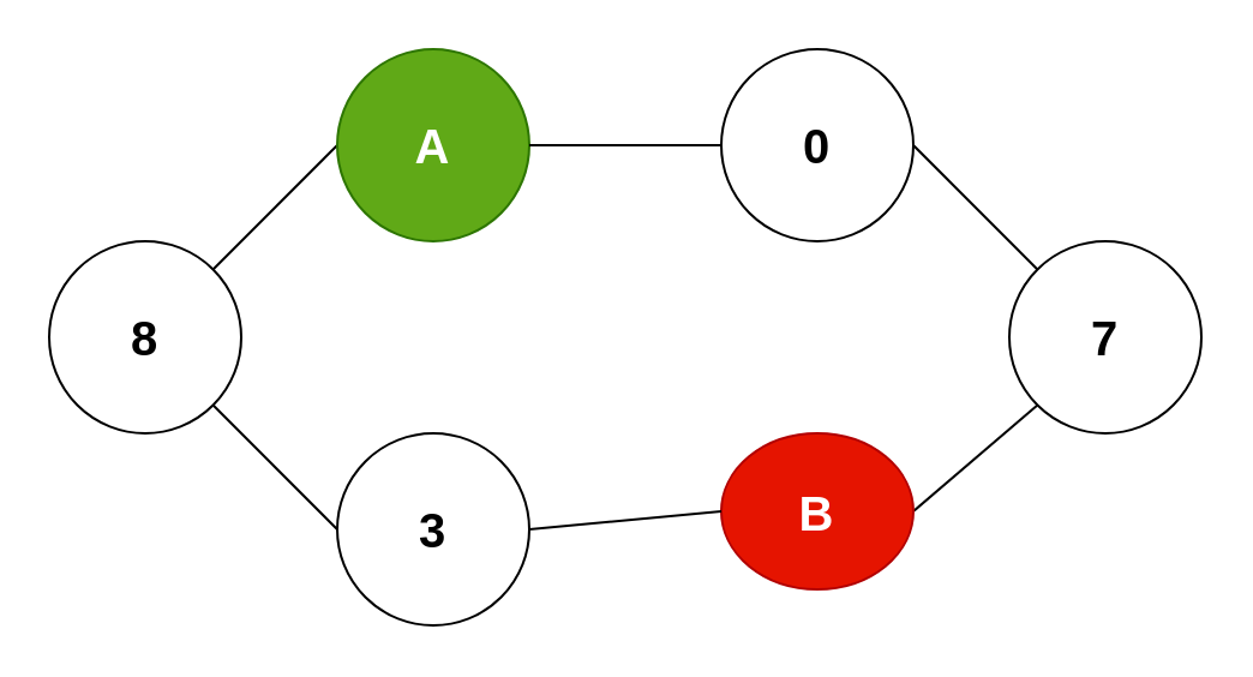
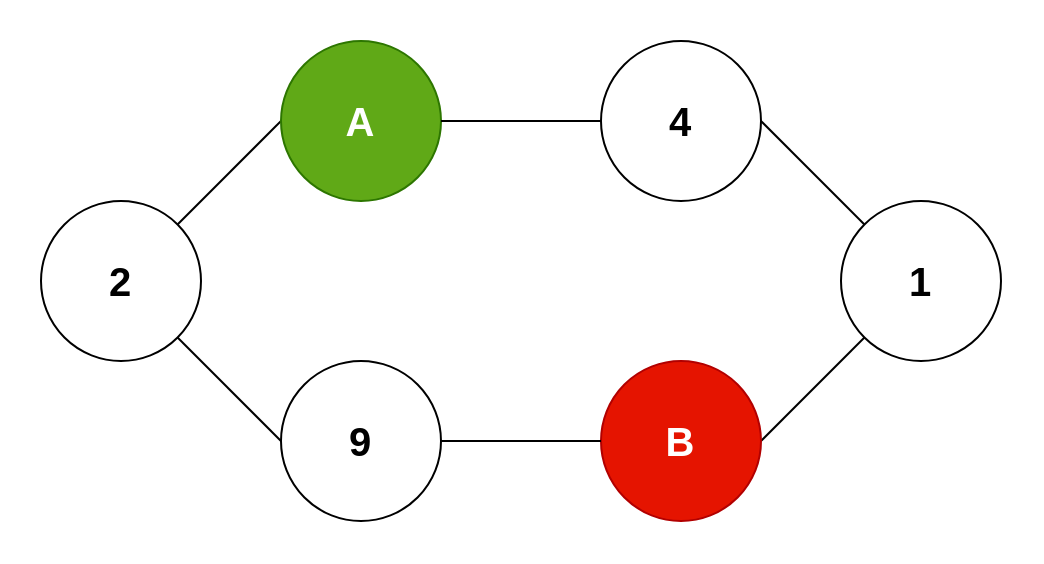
- <mxCell id="5" value="&lt;b&gt;&lt;font style=&quot;font-size: 20px;&quot;&gt;0&lt;/font&gt;&lt;/b&gt;" style="ellipse;whiteSpace=wrap;html=1;aspect=fixed;" parent="1" vertex="1"><mxGeometry x="300" y="20" width="80" height="80" as="geometry" /></mxCell>
+ <mxCell id="5" value="&lt;b&gt;&lt;font style=&quot;font-size: 20px;&quot;&gt;4&lt;/font&gt;&lt;/b&gt;" style="ellipse;whiteSpace=wrap;html=1;aspect=fixed;" parent="1" vertex="1"><mxGeometry x="300" y="20" width="80" height="80" as="geometry" /></mxCell>
- <mxCell id="10" value="&lt;span style=&quot;font-size: 20px;&quot;&gt;&lt;b&gt;8&lt;/b&gt;&lt;/span&gt;" style="ellipse;whiteSpace=wrap;html=1;aspect=fixed;" parent="1" vertex="1"><mxGeometry x="20" y="100" width="80" height="80" as="geometry" /></mxCell>
+ <mxCell id="10" value="&lt;span style=&quot;font-size: 20px;&quot;&gt;&lt;b&gt;2&lt;/b&gt;&lt;/span&gt;" style="ellipse;whiteSpace=wrap;html=1;aspect=fixed;" parent="1" vertex="1"><mxGeometry x="20" y="100" width="80" height="80" as="geometry" /></mxCell>
- <mxCell id="7" value="&lt;span style=&quot;font-size: 20px;&quot;&gt;&lt;b&gt;7&lt;/b&gt;&lt;/span&gt;" style="ellipse;whiteSpace=wrap;html=1;aspect=fixed;" parent="1" vertex="1"><mxGeometry x="420" y="100" width="80" height="80" as="geometry" /></mxCell>
+ <mxCell id="7" value="&lt;span style=&quot;font-size: 20px;&quot;&gt;&lt;b&gt;1&lt;/b&gt;&lt;/span&gt;" style="ellipse;whiteSpace=wrap;html=1;aspect=fixed;" parent="1" vertex="1"><mxGeometry x="420" y="100" width="80" height="80" as="geometry" /></mxCell>
- <mxCell id="8" value="&lt;font style=&quot;font-size: 20px;&quot;&gt;&lt;b&gt;B&lt;/b&gt;&lt;/font&gt;" style="ellipse;whiteSpace=wrap;html=1;aspect=fixed;fillColor=light-dark(#E51400,#FF0000);fontColor=#ffffff;strokeColor=#B20000;" parent="1" vertex="1"><mxGeometry x="300" y="180" width="80" height="65" as="geometry" /></mxCell>
+ <mxCell id="8" value="&lt;font style=&quot;font-size: 20px;&quot;&gt;&lt;b&gt;B&lt;/b&gt;&lt;/font&gt;" style="ellipse;whiteSpace=wrap;html=1;aspect=fixed;fillColor=light-dark(#E51400,#FF0000);fontColor=#ffffff;strokeColor=#B20000;" parent="1" vertex="1"><mxGeometry x="300" y="180" width="80" height="80" as="geometry" /></mxCell>
- <mxCell id="13" value="&lt;span style=&quot;font-size: 20px;&quot;&gt;&lt;b&gt;3&lt;/b&gt;&lt;/span&gt;" style="ellipse;whiteSpace=wrap;html=1;aspect=fixed;" parent="1" vertex="1"><mxGeometry x="140" y="180" width="80" height="80" as="geometry" /></mxCell>
+ <mxCell id="13" value="&lt;span style=&quot;font-size: 20px;&quot;&gt;&lt;b&gt;9&lt;/b&gt;&lt;/span&gt;" style="ellipse;whiteSpace=wrap;html=1;aspect=fixed;" parent="1" vertex="1"><mxGeometry x="140" y="180" width="80" height="80" as="geometry" /></mxCell>
